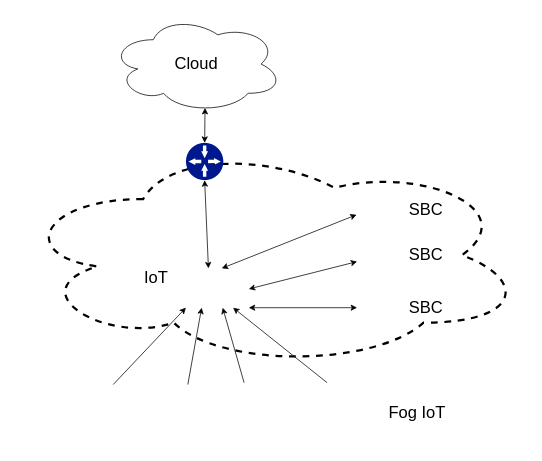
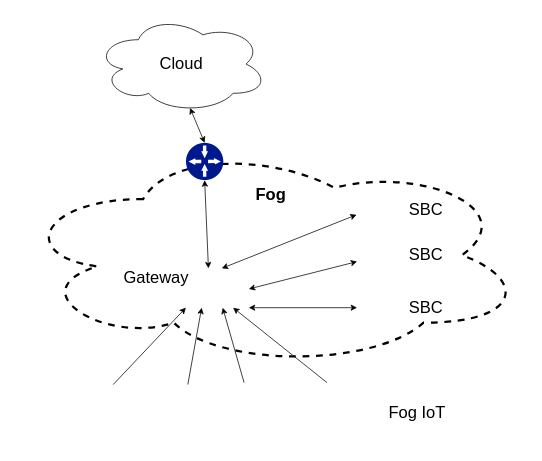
- <mxCell id="5" value="&lt;font style=&quot;font-size: 22px&quot;&gt;Cloud&lt;/font&gt;" style="ellipse;shape=cloud;whiteSpace=wrap;html=1;" parent="1" vertex="1"><mxGeometry x="146" y="20" width="230" height="130" as="geometry" /></mxCell>
+ <mxCell id="5" value="&lt;font style=&quot;font-size: 22px&quot;&gt;Cloud&lt;/font&gt;" style="ellipse;shape=cloud;whiteSpace=wrap;html=1;" parent="1" vertex="1"><mxGeometry x="126" y="20" width="230" height="130" as="geometry" /></mxCell>
+ <mxCell id="27" value="&lt;b&gt;&lt;font style=&quot;font-size: 22px&quot;&gt;Fog&lt;/font&gt;&lt;/b&gt;" style="text;html=1;align=center;verticalAlign=middle;resizable=0;points=[];autosize=1;strokeColor=none;" parent="1" vertex="1"><mxGeometry x="330" y="250" width="60" height="20" as="geometry" /></mxCell>
- <mxCell id="26" value="&lt;font style=&quot;font-size: 22px&quot;&gt;IoT&lt;/font&gt;" style="text;html=1;align=center;verticalAlign=middle;resizable=0;points=[];autosize=1;strokeColor=none;" parent="1" vertex="1"><mxGeometry x="157" y="360" width="100" height="20" as="geometry" /></mxCell>
+ <mxCell id="26" value="&lt;font style=&quot;font-size: 22px&quot;&gt;Gateway&lt;/font&gt;" style="text;html=1;align=center;verticalAlign=middle;resizable=0;points=[];autosize=1;strokeColor=none;" parent="1" vertex="1"><mxGeometry x="157" y="360" width="100" height="20" as="geometry" /></mxCell>
